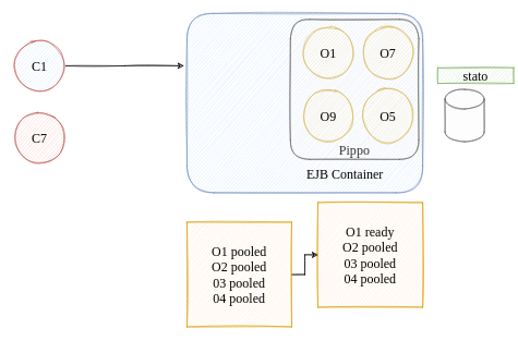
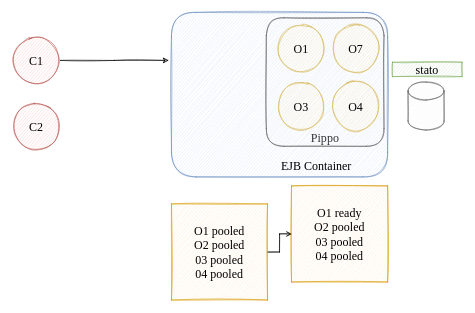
- <mxCell id="5" value="C1" style="ellipse;whiteSpace=wrap;html=1;aspect=fixed;sketch=1;fontSize=20;fontFamily=Architects Daughter;fontSource=https%3A%2F%2Ffonts.googleapis.com%2Fcss%3Ffamily%3DArchitects%2BDaughter;fillColor=#dae8fc;strokeColor=#b85450;" vertex="1" parent="1"><mxGeometry x="20" y="60" width="80" height="80" as="geometry" /></mxCell>
+ <mxCell id="5" value="C1" style="ellipse;whiteSpace=wrap;html=1;aspect=fixed;sketch=1;fontSize=20;fontFamily=Architects Daughter;fontSource=https%3A%2F%2Ffonts.googleapis.com%2Fcss%3Ffamily%3DArchitects%2BDaughter;fillColor=#f8cecc;strokeColor=#b85450;" vertex="1" parent="1"><mxGeometry x="20" y="60" width="80" height="80" as="geometry" /></mxCell>
- <mxCell id="15" value="stato" style="rounded=0;whiteSpace=wrap;html=1;sketch=1;fontFamily=Architects Daughter;fontSource=https%3A%2F%2Ffonts.googleapis.com%2Fcss%3Ffamily%3DArchitects%2BDaughter;fontSize=20;fillColor=#d5e8d4;strokeColor=#82b366;" vertex="1" parent="1"><mxGeometry x="668" y="103" width="116" height="24" as="geometry" /></mxCell>
+ <mxCell id="15" value="stato" style="rounded=0;whiteSpace=wrap;html=1;sketch=1;fontFamily=Architects Daughter;fontSource=https%3A%2F%2Ffonts.googleapis.com%2Fcss%3Ffamily%3DArchitects%2BDaughter;fontSize=20;fillColor=#d5e8d4;strokeColor=#82b366;" vertex="1" parent="1"><mxGeometry x="653" y="103" width="116" height="24" as="geometry" /></mxCell>
- <mxCell id="8" value="O9" style="ellipse;whiteSpace=wrap;html=1;aspect=fixed;sketch=1;fontSize=20;fontFamily=Architects Daughter;fontSource=https%3A%2F%2Ffonts.googleapis.com%2Fcss%3Ffamily%3DArchitects%2BDaughter;fillColor=#fff2cc;strokeColor=#d6b656;" vertex="1" parent="1"><mxGeometry x="461" y="136" width="80" height="80" as="geometry" /></mxCell>
+ <mxCell id="8" value="O3" style="ellipse;whiteSpace=wrap;html=1;aspect=fixed;sketch=1;fontSize=20;fontFamily=Architects Daughter;fontSource=https%3A%2F%2Ffonts.googleapis.com%2Fcss%3Ffamily%3DArchitects%2BDaughter;fillColor=#fff2cc;strokeColor=#d6b656;" vertex="1" parent="1"><mxGeometry x="461" y="136" width="80" height="80" as="geometry" /></mxCell>
- <mxCell id="10" value="O5" style="ellipse;whiteSpace=wrap;html=1;aspect=fixed;sketch=1;fontSize=20;fontFamily=Architects Daughter;fontSource=https%3A%2F%2Ffonts.googleapis.com%2Fcss%3Ffamily%3DArchitects%2BDaughter;fillColor=#fff2cc;strokeColor=#d6b656;" vertex="1" parent="1"><mxGeometry x="552" y="136" width="80" height="80" as="geometry" /></mxCell>
+ <mxCell id="10" value="O4" style="ellipse;whiteSpace=wrap;html=1;aspect=fixed;sketch=1;fontSize=20;fontFamily=Architects Daughter;fontSource=https%3A%2F%2Ffonts.googleapis.com%2Fcss%3Ffamily%3DArchitects%2BDaughter;fillColor=#fff2cc;strokeColor=#d6b656;" vertex="1" parent="1"><mxGeometry x="552" y="136" width="80" height="80" as="geometry" /></mxCell>
- <mxCell id="6" value="C7" style="ellipse;whiteSpace=wrap;html=1;aspect=fixed;sketch=1;fontSize=20;fontFamily=Architects Daughter;fontSource=https%3A%2F%2Ffonts.googleapis.com%2Fcss%3Ffamily%3DArchitects%2BDaughter;fillColor=#f8cecc;strokeColor=#b85450;" vertex="1" parent="1"><mxGeometry x="20" y="170" width="80" height="80" as="geometry" /></mxCell>
+ <mxCell id="6" value="C2" style="ellipse;whiteSpace=wrap;html=1;aspect=fixed;sketch=1;fontSize=20;fontFamily=Architects Daughter;fontSource=https%3A%2F%2Ffonts.googleapis.com%2Fcss%3Ffamily%3DArchitects%2BDaughter;fillColor=#f8cecc;strokeColor=#b85450;" vertex="1" parent="1"><mxGeometry x="20" y="170" width="80" height="80" as="geometry" /></mxCell>
- <mxCell id="11" value="EJB Container" style="text;html=1;strokeColor=none;fillColor=none;align=center;verticalAlign=middle;whiteSpace=wrap;rounded=0;sketch=1;fontFamily=Architects Daughter;fontSource=https%3A%2F%2Ffonts.googleapis.com%2Fcss%3Ffamily%3DArchitects%2BDaughter;fontSize=20;" vertex="1" parent="1"><mxGeometry x="445" y="250" width="163" height="30" as="geometry" /></mxCell>
+ <mxCell id="11" value="EJB Container" style="text;html=1;strokeColor=none;fillColor=none;align=center;verticalAlign=middle;whiteSpace=wrap;rounded=0;sketch=1;fontFamily=Architects Daughter;fontSource=https%3A%2F%2Ffonts.googleapis.com%2Fcss%3Ffamily%3DArchitects%2BDaughter;fontSize=20;" vertex="1" parent="1"><mxGeometry x="445" y="260" width="163" height="30" as="geometry" /></mxCell>
- <mxCell id="12" style="edgeStyle=orthogonalEdgeStyle;rounded=0;sketch=1;orthogonalLoop=1;jettySize=auto;html=1;entryX=0;entryY=0.5;entryDx=0;entryDy=0;fontFamily=Architects Daughter;fontSource=https%3A%2F%2Ffonts.googleapis.com%2Fcss%3Ffamily%3DArchitects%2BDaughter;fontSize=20;" edge="1" parent="1" source="13" target="14"><mxGeometry relative="1" as="geometry" /></mxCell>
+ <mxCell id="12" style="edgeStyle=orthogonalEdgeStyle;rounded=0;sketch=1;orthogonalLoop=1;jettySize=auto;html=1;entryX=0;entryY=0.5;entryDx=0;entryDy=0;fontFamily=Architects Daughter;fontSource=https%3A%2F%2Ffonts.googleapis.com%2Fcss%3Ffamily%3DArchitects%2BDaughter;fontSize=20;endArrow=open;" edge="1" parent="1" source="13" target="14"><mxGeometry relative="1" as="geometry" /></mxCell>
